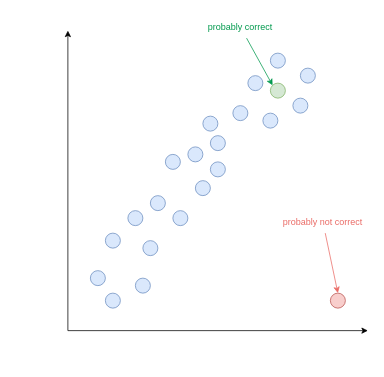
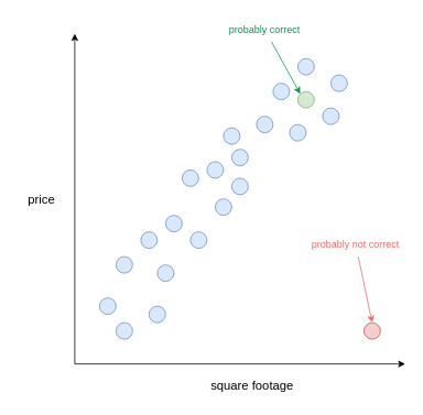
+ <mxCell id="5" value="&lt;font style=&quot;font-size: 15px;&quot;&gt;price&lt;/font&gt;" style="text;html=1;align=center;verticalAlign=middle;whiteSpace=wrap;rounded=0;" parent="1" vertex="1"><mxGeometry x="20" y="225" width="60" height="30" as="geometry" /></mxCell>
+ <mxCell id="4" value="&lt;font style=&quot;font-size: 15px;&quot;&gt;square footage&lt;/font&gt;" style="text;html=1;align=center;verticalAlign=middle;whiteSpace=wrap;rounded=0;" parent="1" vertex="1"><mxGeometry x="250" y="450" width="110" height="30" as="geometry" /></mxCell>
